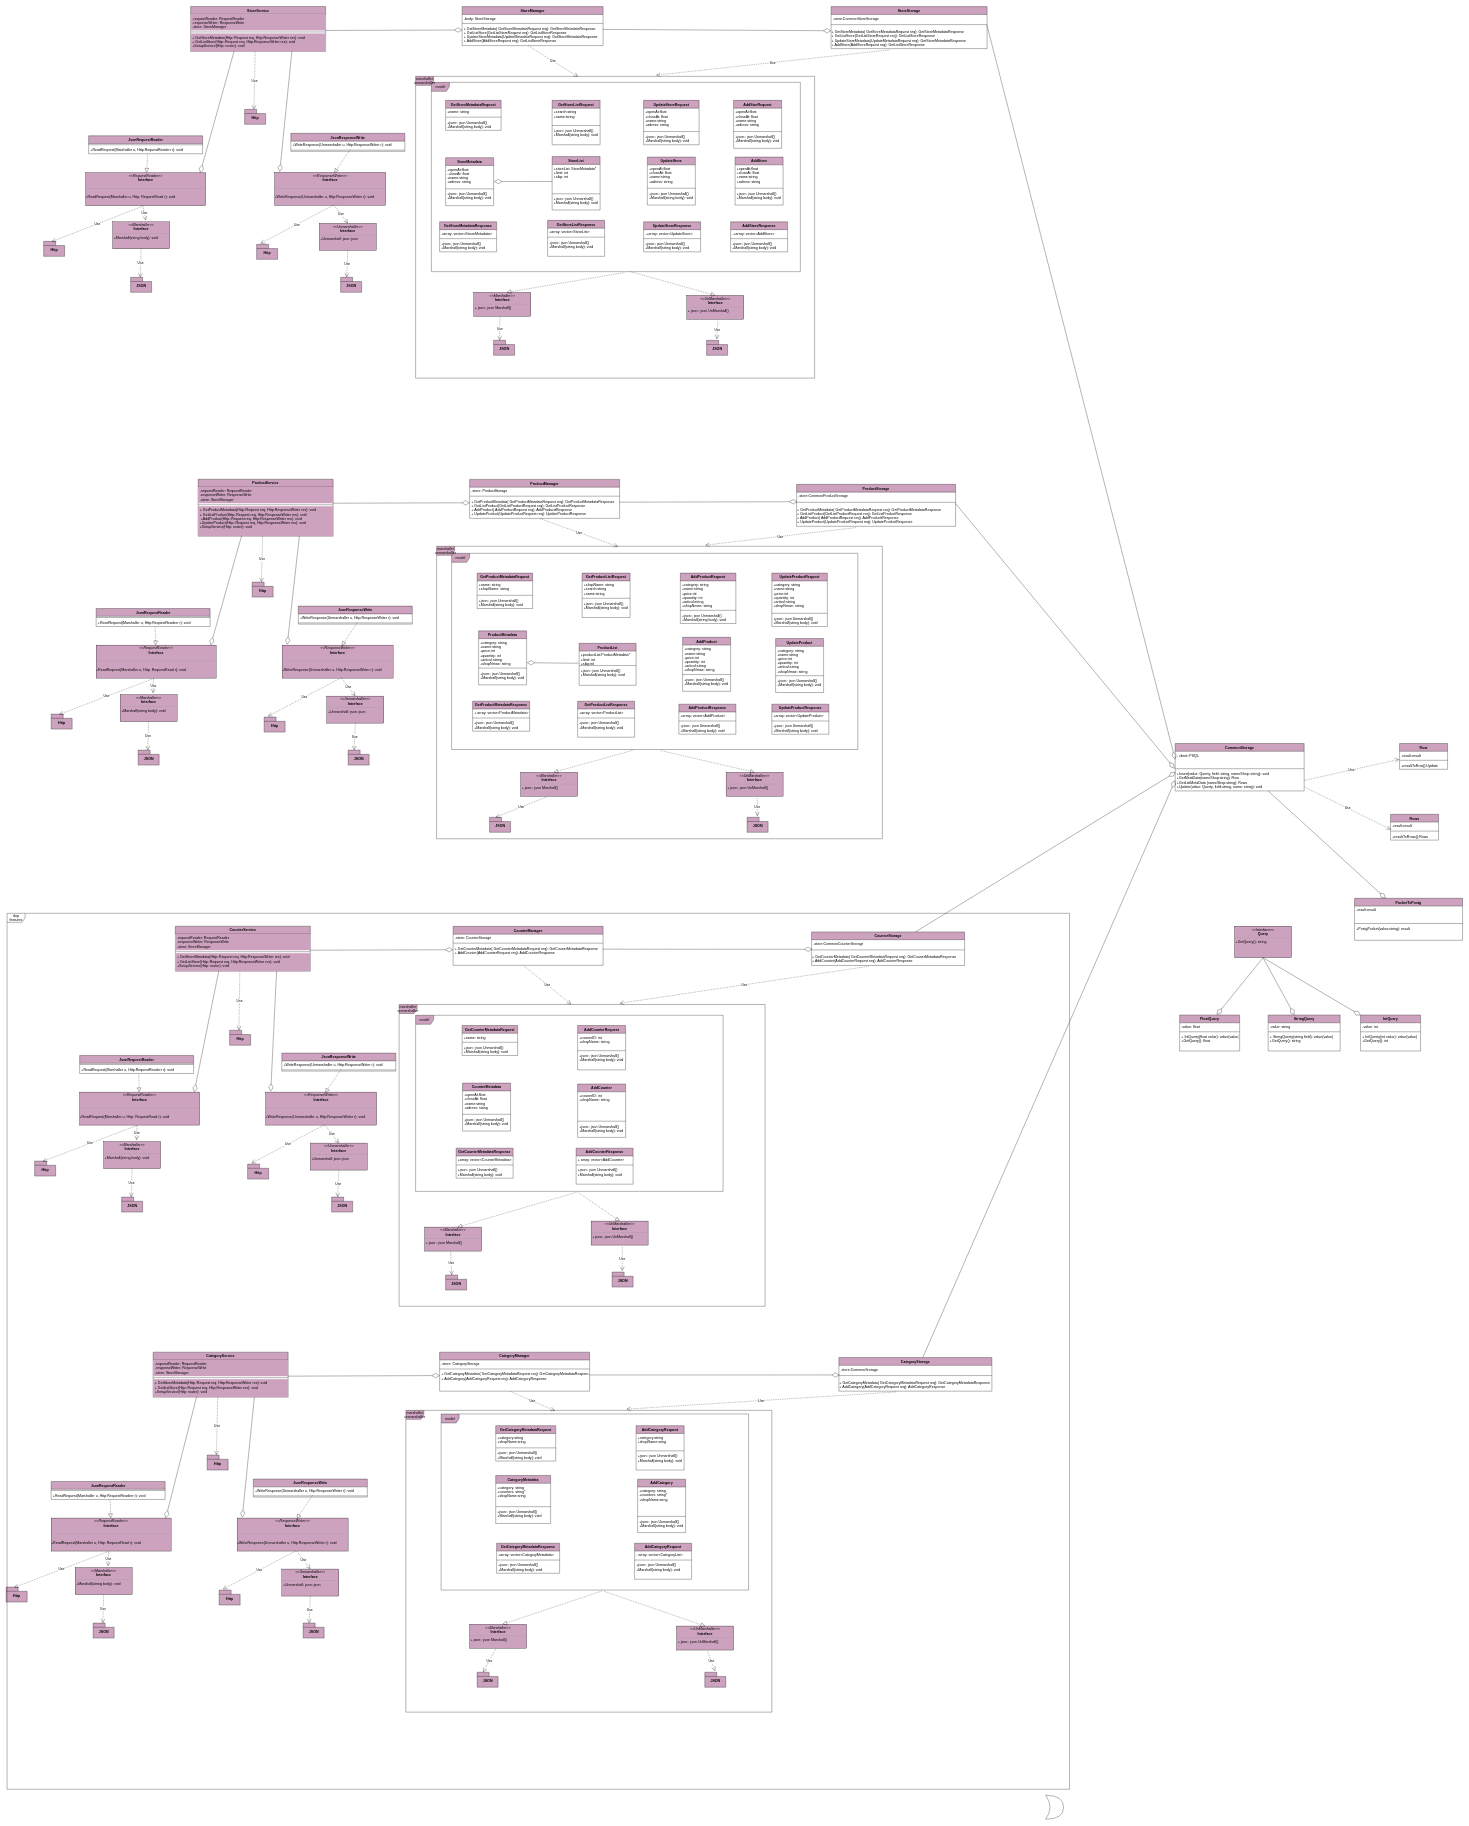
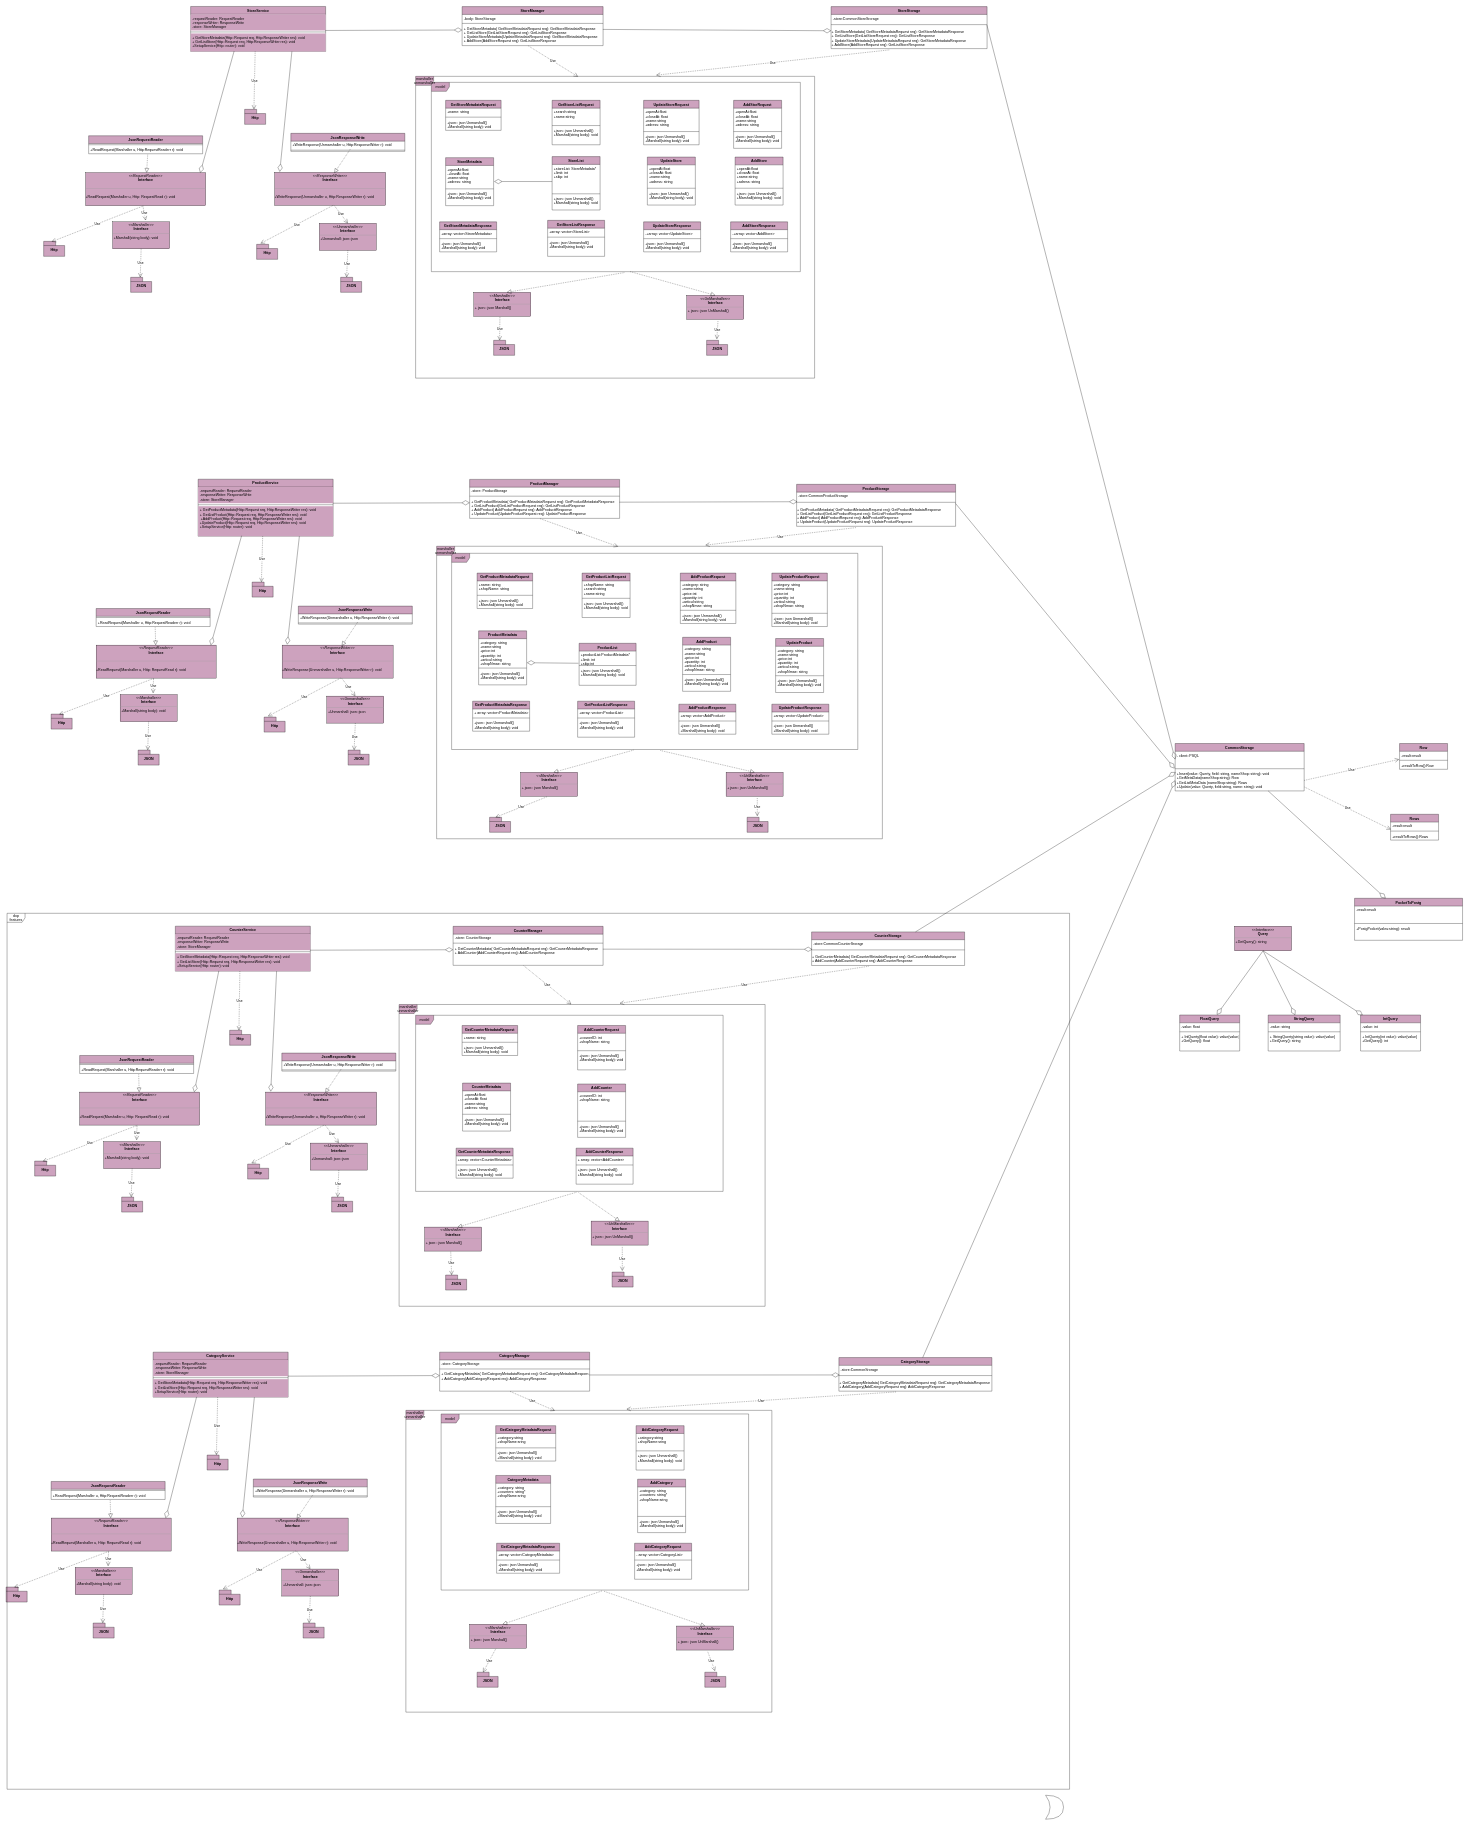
- <mxCell id="175" value="+resultToRow():Update" style="text;strokeColor=none;fillColor=none;align=left;verticalAlign=top;spacingLeft=4;spacingRight=4;overflow=hidden;rotatable=0;points=[[0,0.5],[1,0.5]];portConstraint=eastwest;" parent="172" vertex="1"><mxGeometry y="60" width="160" height="26" as="geometry" /></mxCell>
+ <mxCell id="175" value="+resultToRow():Row" style="text;strokeColor=none;fillColor=none;align=left;verticalAlign=top;spacingLeft=4;spacingRight=4;overflow=hidden;rotatable=0;points=[[0,0.5],[1,0.5]];portConstraint=eastwest;" parent="172" vertex="1"><mxGeometry y="60" width="160" height="26" as="geometry" /></mxCell>
- <mxCell id="146" value="&lt;p style=&quot;margin: 0px ; margin-top: 4px ; text-align: center&quot;&gt;&lt;i&gt;&amp;lt;&amp;lt;Interface&amp;gt;&amp;gt;&lt;/i&gt;&lt;br&gt;&lt;b&gt;Query&lt;/b&gt;&lt;/p&gt;&lt;hr size=&quot;1&quot;&gt;&lt;p style=&quot;margin: 0px ; margin-left: 4px&quot;&gt;+GetQuery(): string&lt;br&gt;&lt;/p&gt;" style="verticalAlign=top;align=left;overflow=fill;fontSize=12;fontFamily=Helvetica;html=1;fillColor=#CDA2BE;" parent="1" vertex="1"><mxGeometry x="4115" y="3086" width="190" height="105" as="geometry" /></mxCell>
+ <mxCell id="146" value="&lt;p style=&quot;margin: 0px ; margin-top: 4px ; text-align: center&quot;&gt;&lt;i&gt;&amp;lt;&amp;lt;Interface&amp;gt;&amp;gt;&lt;/i&gt;&lt;br&gt;&lt;b&gt;Query&lt;/b&gt;&lt;/p&gt;&lt;hr size=&quot;1&quot;&gt;&lt;p style=&quot;margin: 0px ; margin-left: 4px&quot;&gt;+GetQuery(): string&lt;br&gt;&lt;/p&gt;" style="verticalAlign=top;align=left;overflow=fill;fontSize=12;fontFamily=Helvetica;html=1;fillColor=#CDA2BE;" parent="1" vertex="1"><mxGeometry x="4115" y="3086" width="190" height="82" as="geometry" /></mxCell>
- <mxCell id="154" value="+ StringQuerty(string field): value(value)&#10;+GetQuery(): string" style="text;strokeColor=none;fillColor=none;align=left;verticalAlign=top;spacingLeft=4;spacingRight=4;overflow=hidden;rotatable=0;points=[[0,0.5],[1,0.5]];portConstraint=eastwest;" parent="151" vertex="1"><mxGeometry y="60" width="240" height="60" as="geometry" /></mxCell>
+ <mxCell id="154" value="+ StringQuerty(string value): value(value)&#10;+GetQuery(): string" style="text;strokeColor=none;fillColor=none;align=left;verticalAlign=top;spacingLeft=4;spacingRight=4;overflow=hidden;rotatable=0;points=[[0,0.5],[1,0.5]];portConstraint=eastwest;" parent="151" vertex="1"><mxGeometry y="60" width="240" height="60" as="geometry" /></mxCell>
